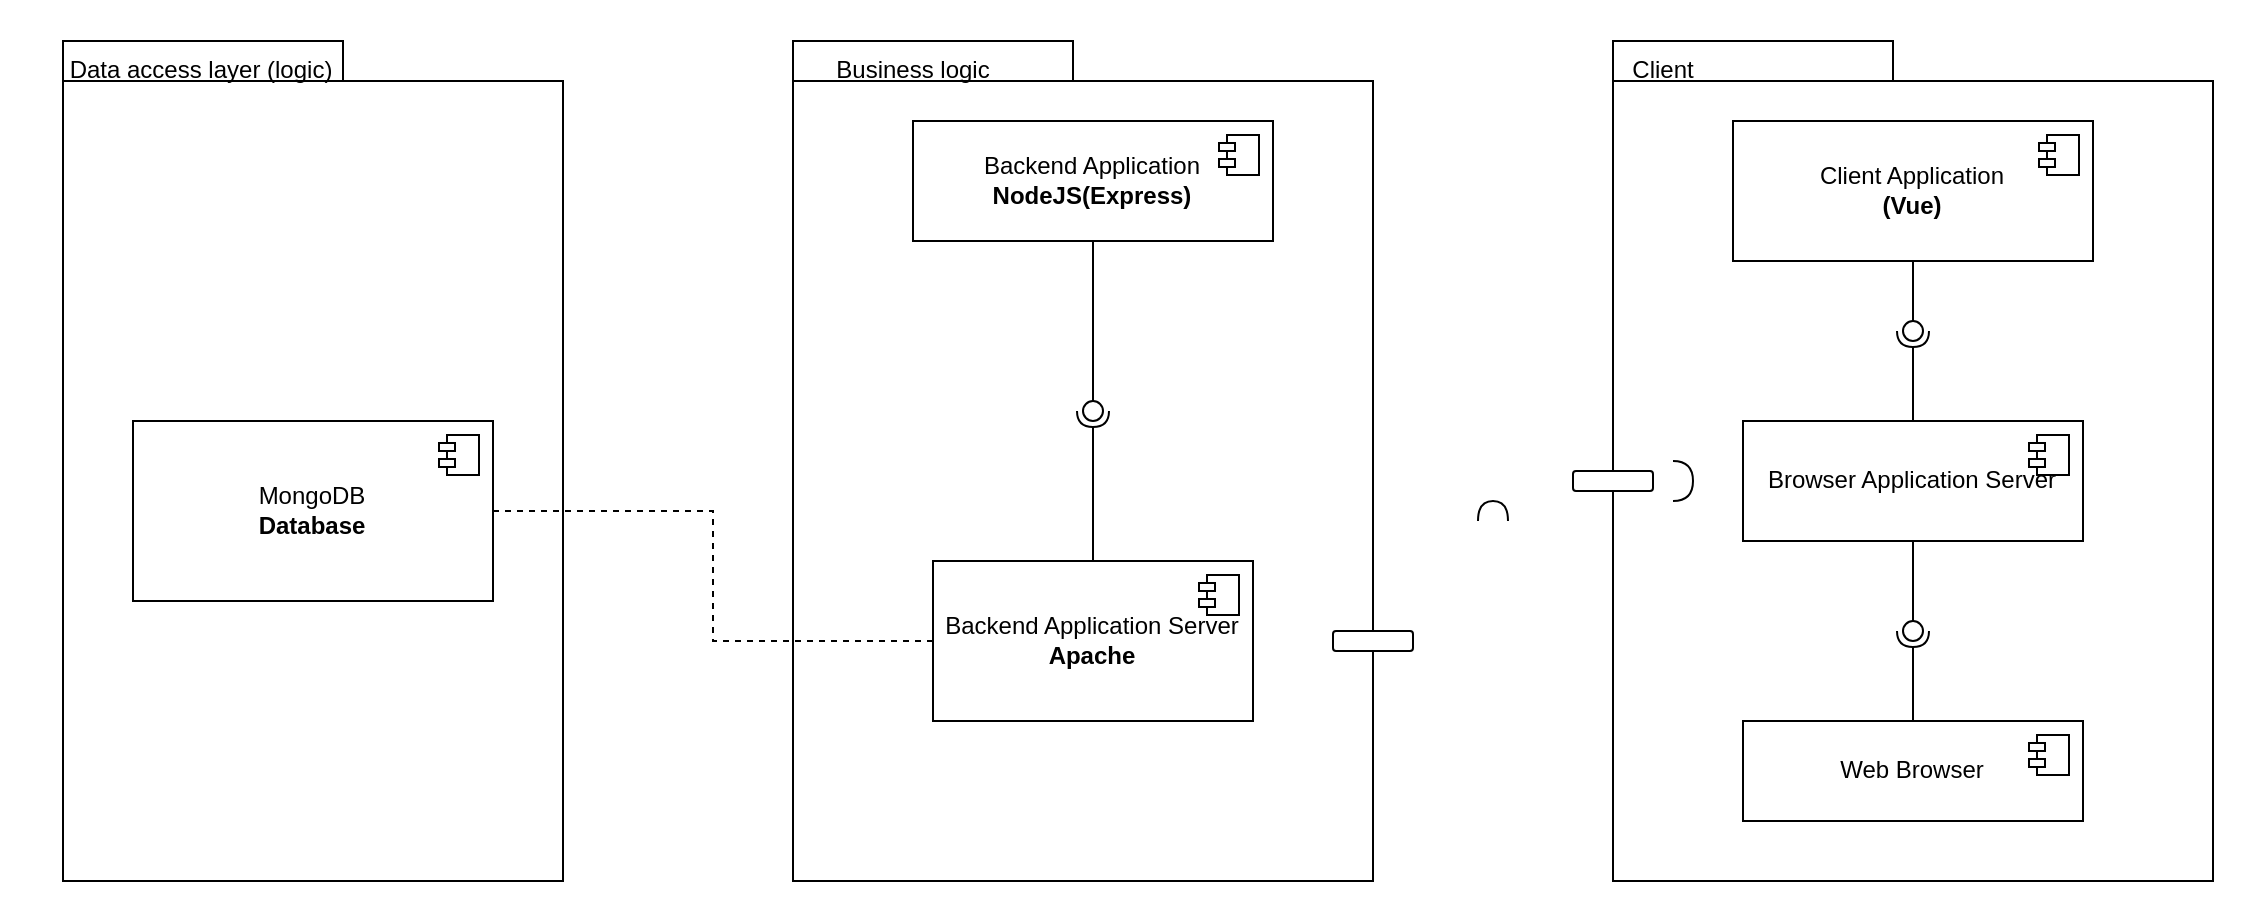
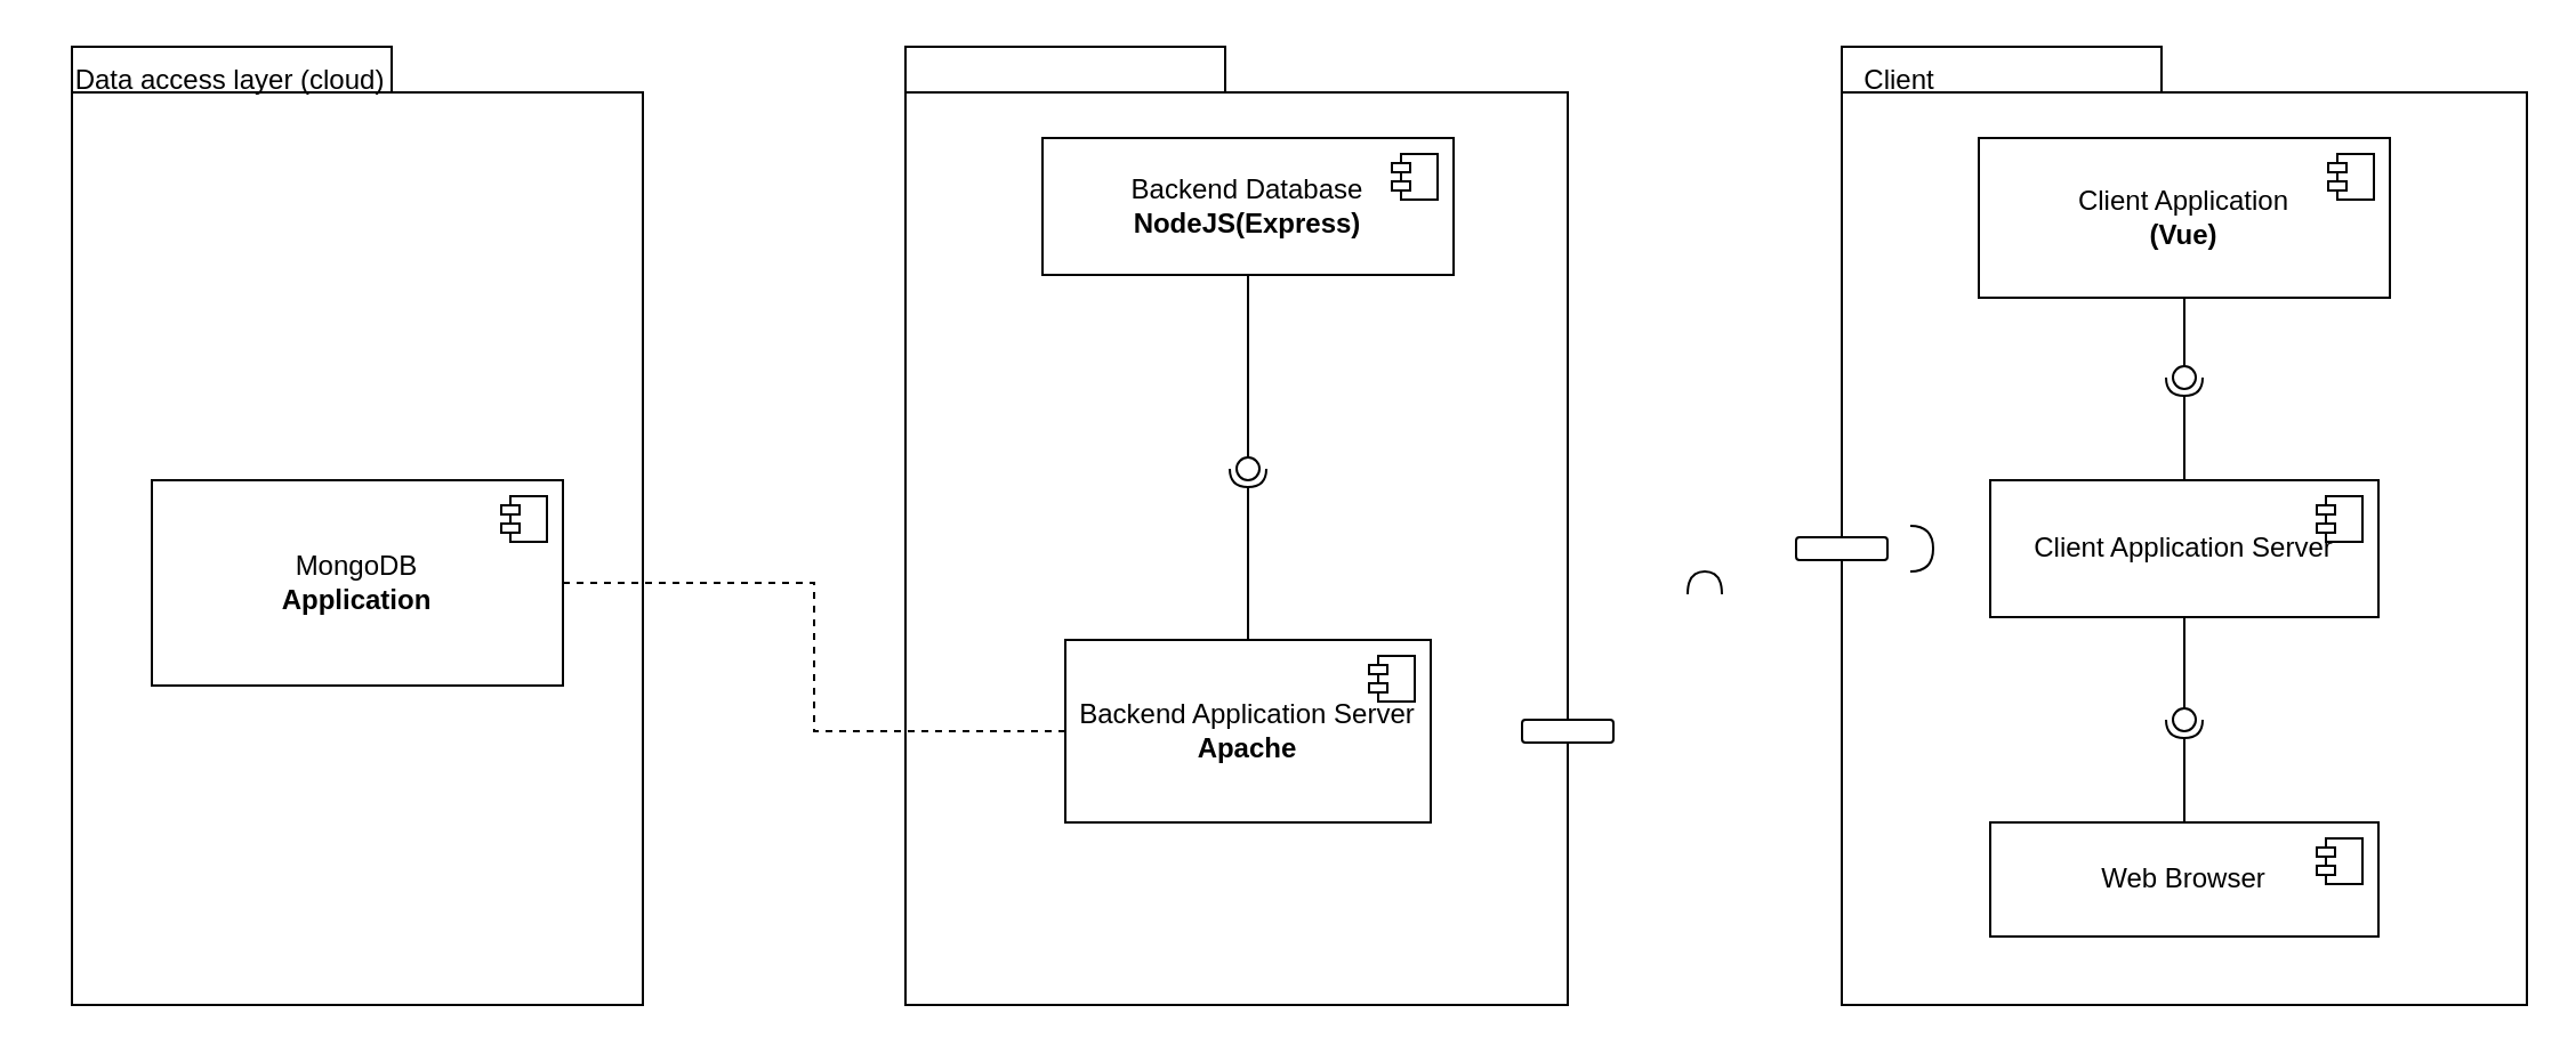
- <mxCell id="3" value="Data access layer (logic)" style="text;html=1;align=center;verticalAlign=middle;resizable=0;points=[];autosize=1;strokeColor=none;fillColor=none;" vertex="1" parent="1"><mxGeometry x="20" y="20" width="160" height="30" as="geometry" /></mxCell>
+ <mxCell id="3" value="Data access layer (cloud)" style="text;html=1;align=center;verticalAlign=middle;resizable=0;points=[];autosize=1;strokeColor=none;fillColor=none;" vertex="1" parent="1"><mxGeometry x="20" y="20" width="160" height="30" as="geometry" /></mxCell>
- <mxCell id="5" value="Business logic" style="text;html=1;align=center;verticalAlign=middle;resizable=0;points=[];autosize=1;strokeColor=none;fillColor=none;" vertex="1" parent="1"><mxGeometry x="406" y="20" width="100" height="30" as="geometry" /></mxCell>
- <mxCell id="10" value="Backend Application&lt;br&gt;&lt;b&gt;NodeJS(Express)&lt;/b&gt;" style="html=1;dropTarget=0;whiteSpace=wrap;" vertex="1" parent="1"><mxGeometry x="456" y="60" width="180" height="60" as="geometry" /></mxCell>
+ <mxCell id="10" value="Backend Database&lt;br&gt;&lt;b&gt;NodeJS(Express)&lt;/b&gt;" style="html=1;dropTarget=0;whiteSpace=wrap;" vertex="1" parent="1"><mxGeometry x="456" y="60" width="180" height="60" as="geometry" /></mxCell>
- <mxCell id="17" value="Browser Application Server" style="html=1;dropTarget=0;whiteSpace=wrap;" vertex="1" parent="1"><mxGeometry x="871" y="210" width="170" height="60" as="geometry" /></mxCell>
+ <mxCell id="17" value="Client Application Server" style="html=1;dropTarget=0;whiteSpace=wrap;" vertex="1" parent="1"><mxGeometry x="871" y="210" width="170" height="60" as="geometry" /></mxCell>
- <mxCell id="8" value="MongoDB&lt;br&gt;&lt;b&gt;Database&lt;/b&gt;" style="html=1;dropTarget=0;whiteSpace=wrap;" vertex="1" parent="1"><mxGeometry x="66" y="210" width="180" height="90" as="geometry" /></mxCell>
+ <mxCell id="8" value="MongoDB&lt;br&gt;&lt;b&gt;Application&lt;/b&gt;" style="html=1;dropTarget=0;whiteSpace=wrap;" vertex="1" parent="1"><mxGeometry x="66" y="210" width="180" height="90" as="geometry" /></mxCell>
